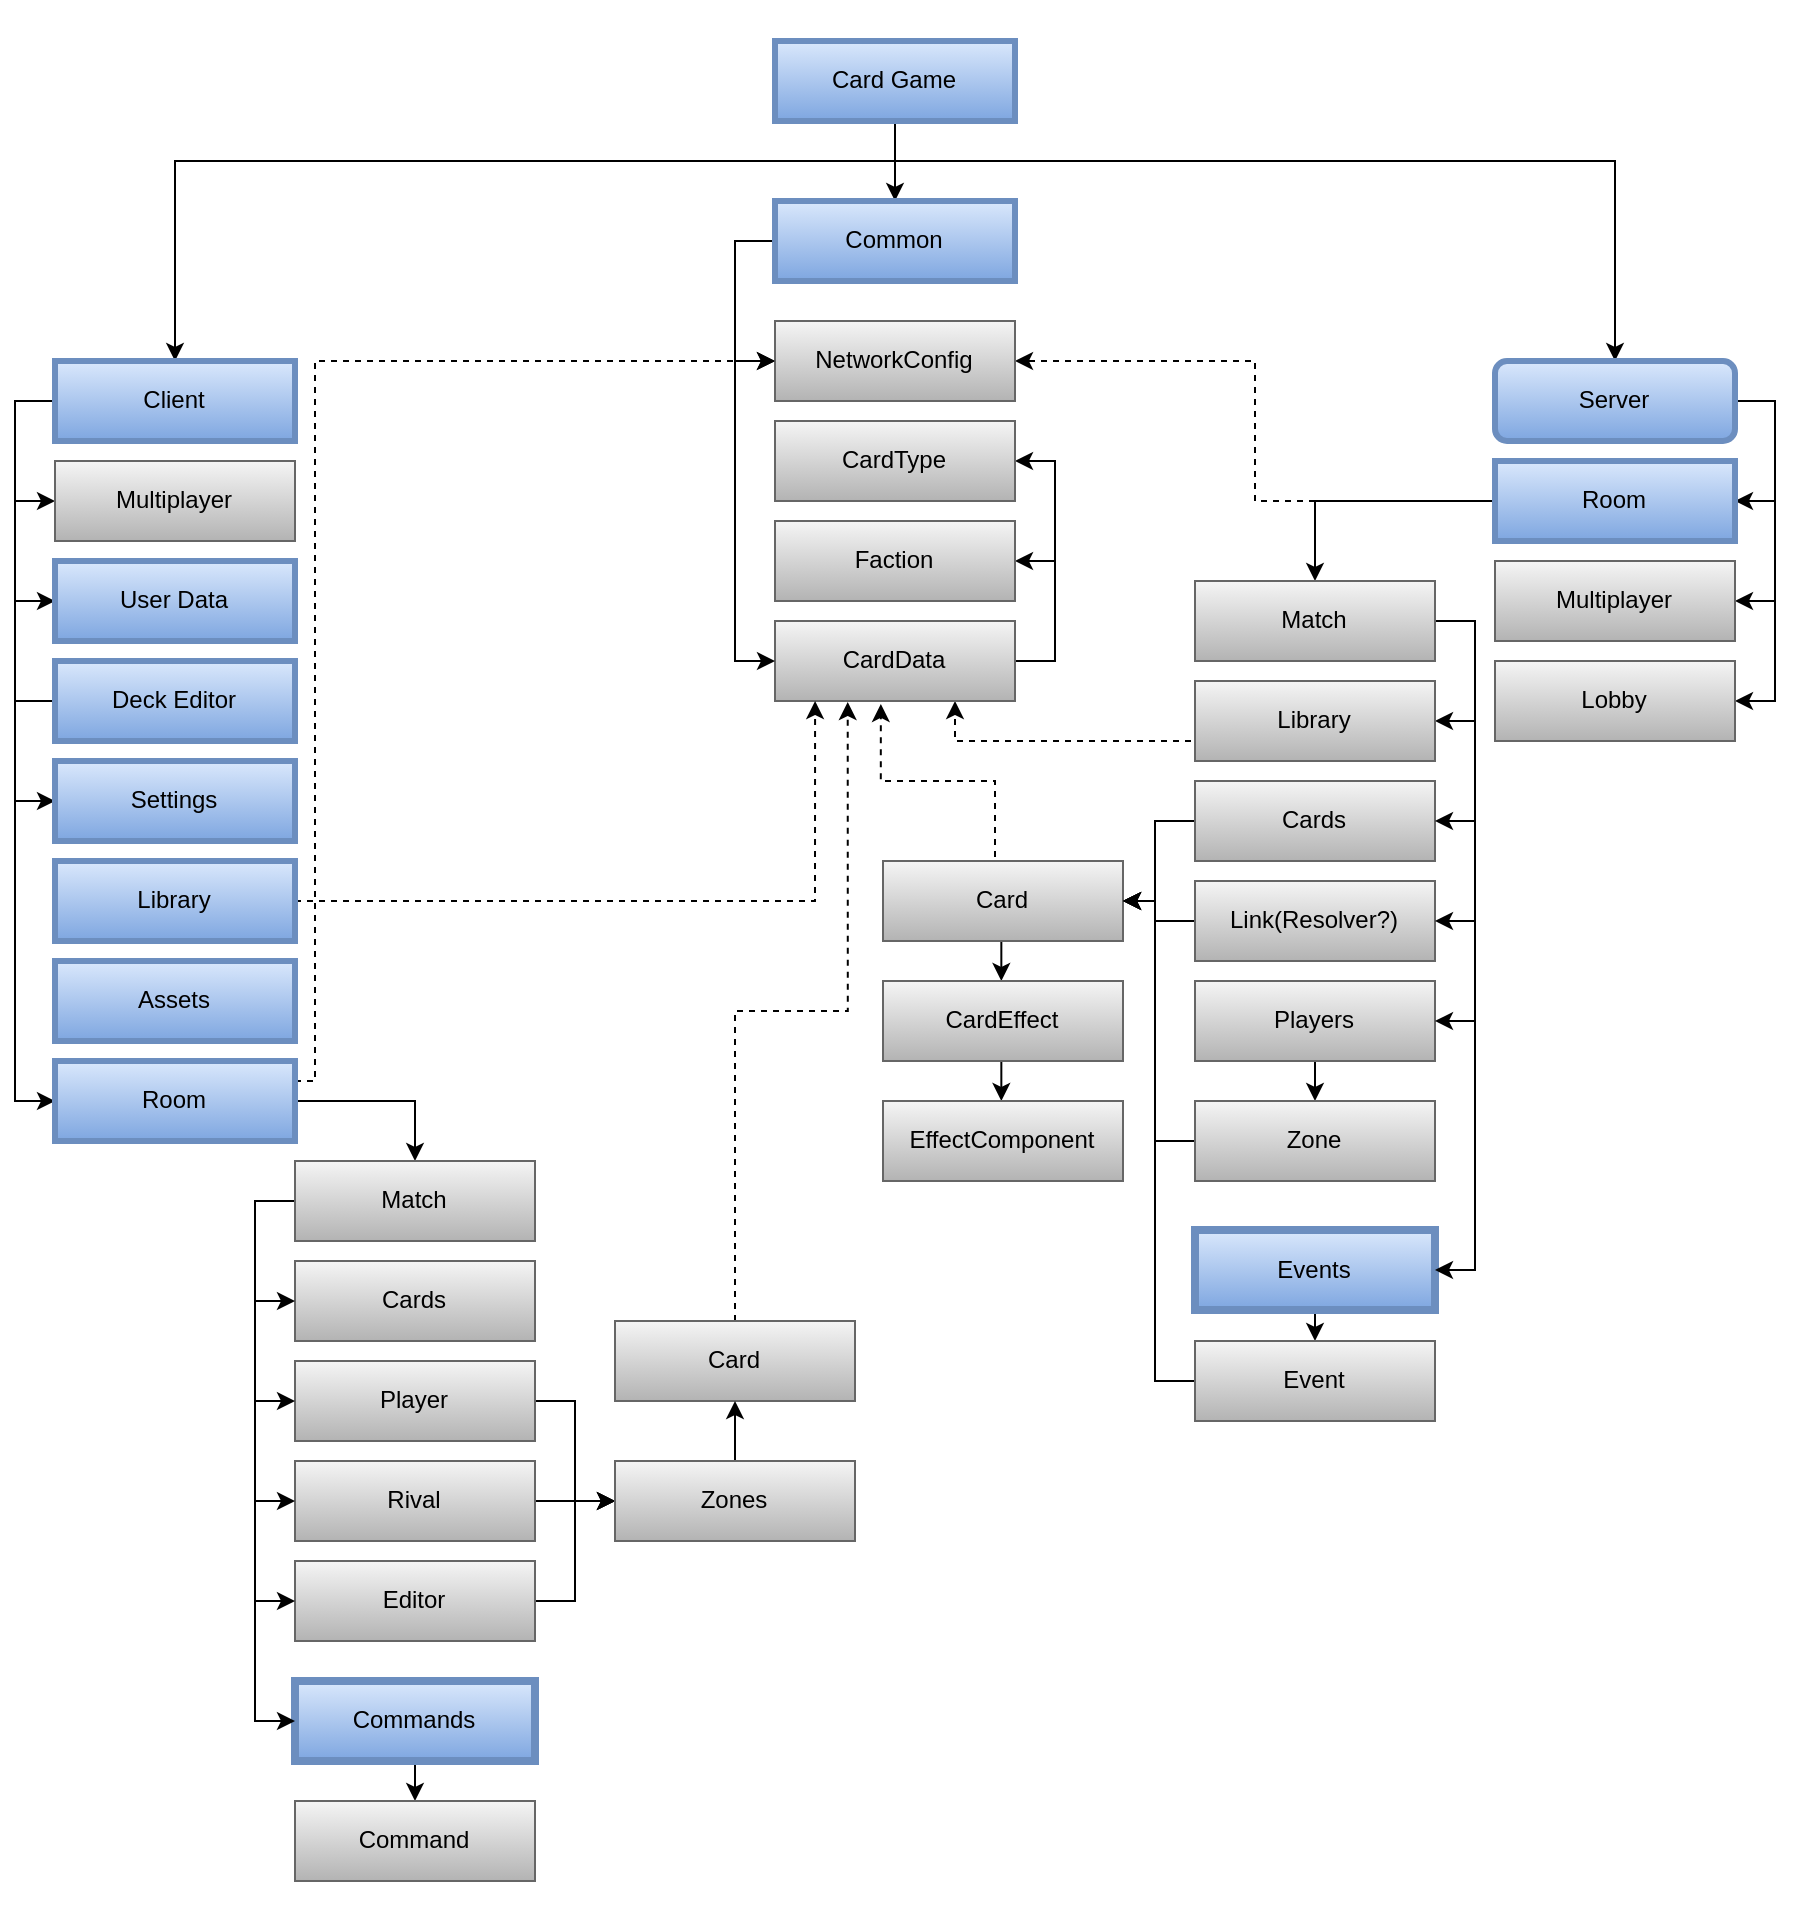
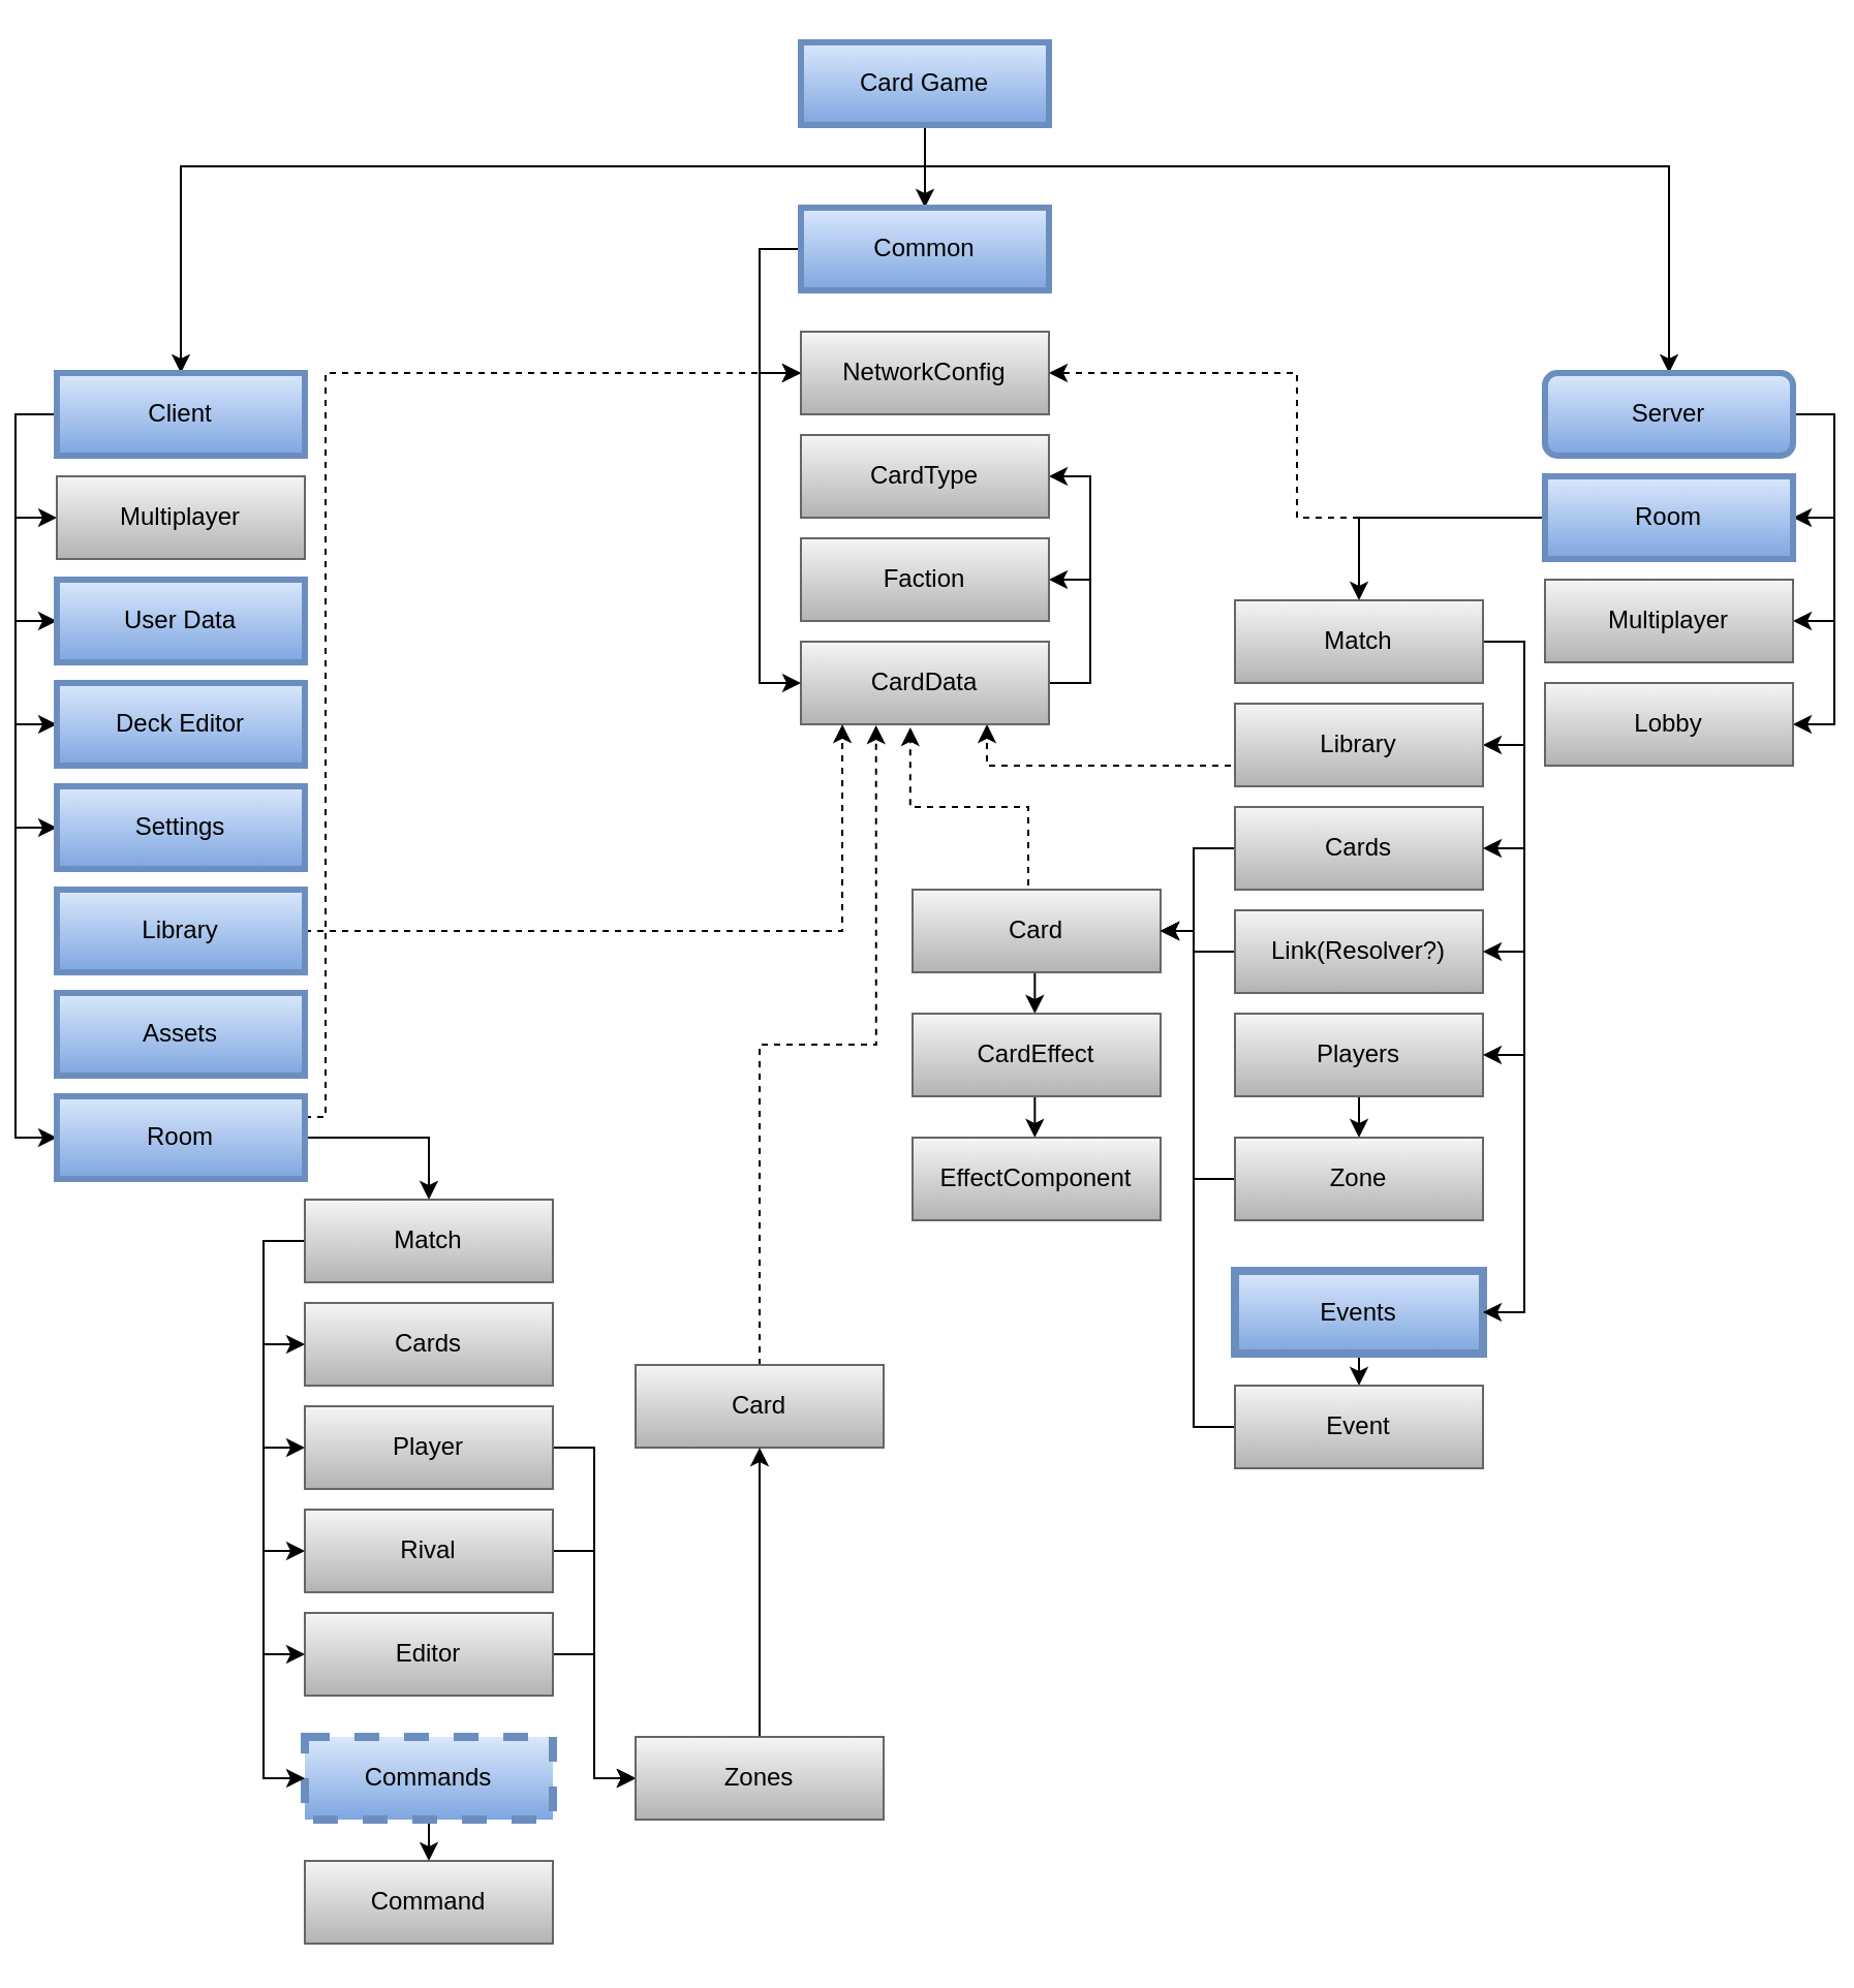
- <mxCell id="8" style="edgeStyle=orthogonalEdgeStyle;rounded=0;orthogonalLoop=1;jettySize=auto;html=1;exitX=0;exitY=0.5;exitDx=0;exitDy=0;entryX=0;entryY=0.5;entryDx=0;entryDy=0;endArrow=none;" parent="1" source="11" target="24" edge="1"><mxGeometry relative="1" as="geometry" /></mxCell>
+ <mxCell id="8" style="edgeStyle=orthogonalEdgeStyle;rounded=0;orthogonalLoop=1;jettySize=auto;html=1;exitX=0;exitY=0.5;exitDx=0;exitDy=0;entryX=0;entryY=0.5;entryDx=0;entryDy=0;" parent="1" source="11" target="24" edge="1"><mxGeometry relative="1" as="geometry" /></mxCell>
- <mxCell id="69" value="Zones" style="rounded=0;whiteSpace=wrap;html=1;fillColor=#f5f5f5;gradientColor=#b3b3b3;strokeColor=#666666;" parent="1" vertex="1"><mxGeometry x="300" y="730" width="120" height="40" as="geometry" /></mxCell>
+ <mxCell id="69" value="Zones" style="rounded=0;whiteSpace=wrap;html=1;fillColor=#f5f5f5;gradientColor=#b3b3b3;strokeColor=#666666;" parent="1" vertex="1"><mxGeometry x="300" y="840" width="120" height="40" as="geometry" /></mxCell>
- <mxCell id="66" value="Commands" style="rounded=0;whiteSpace=wrap;html=1;fillColor=#dae8fc;gradientColor=#7ea6e0;strokeColor=#6c8ebf;strokeWidth=4;" parent="1" vertex="1"><mxGeometry x="140" y="840" width="120" height="40" as="geometry" /></mxCell>
+ <mxCell id="66" value="Commands" style="rounded=0;whiteSpace=wrap;html=1;fillColor=#dae8fc;gradientColor=#7ea6e0;strokeColor=#6c8ebf;strokeWidth=4;dashed=1;" parent="1" vertex="1"><mxGeometry x="140" y="840" width="120" height="40" as="geometry" /></mxCell>
